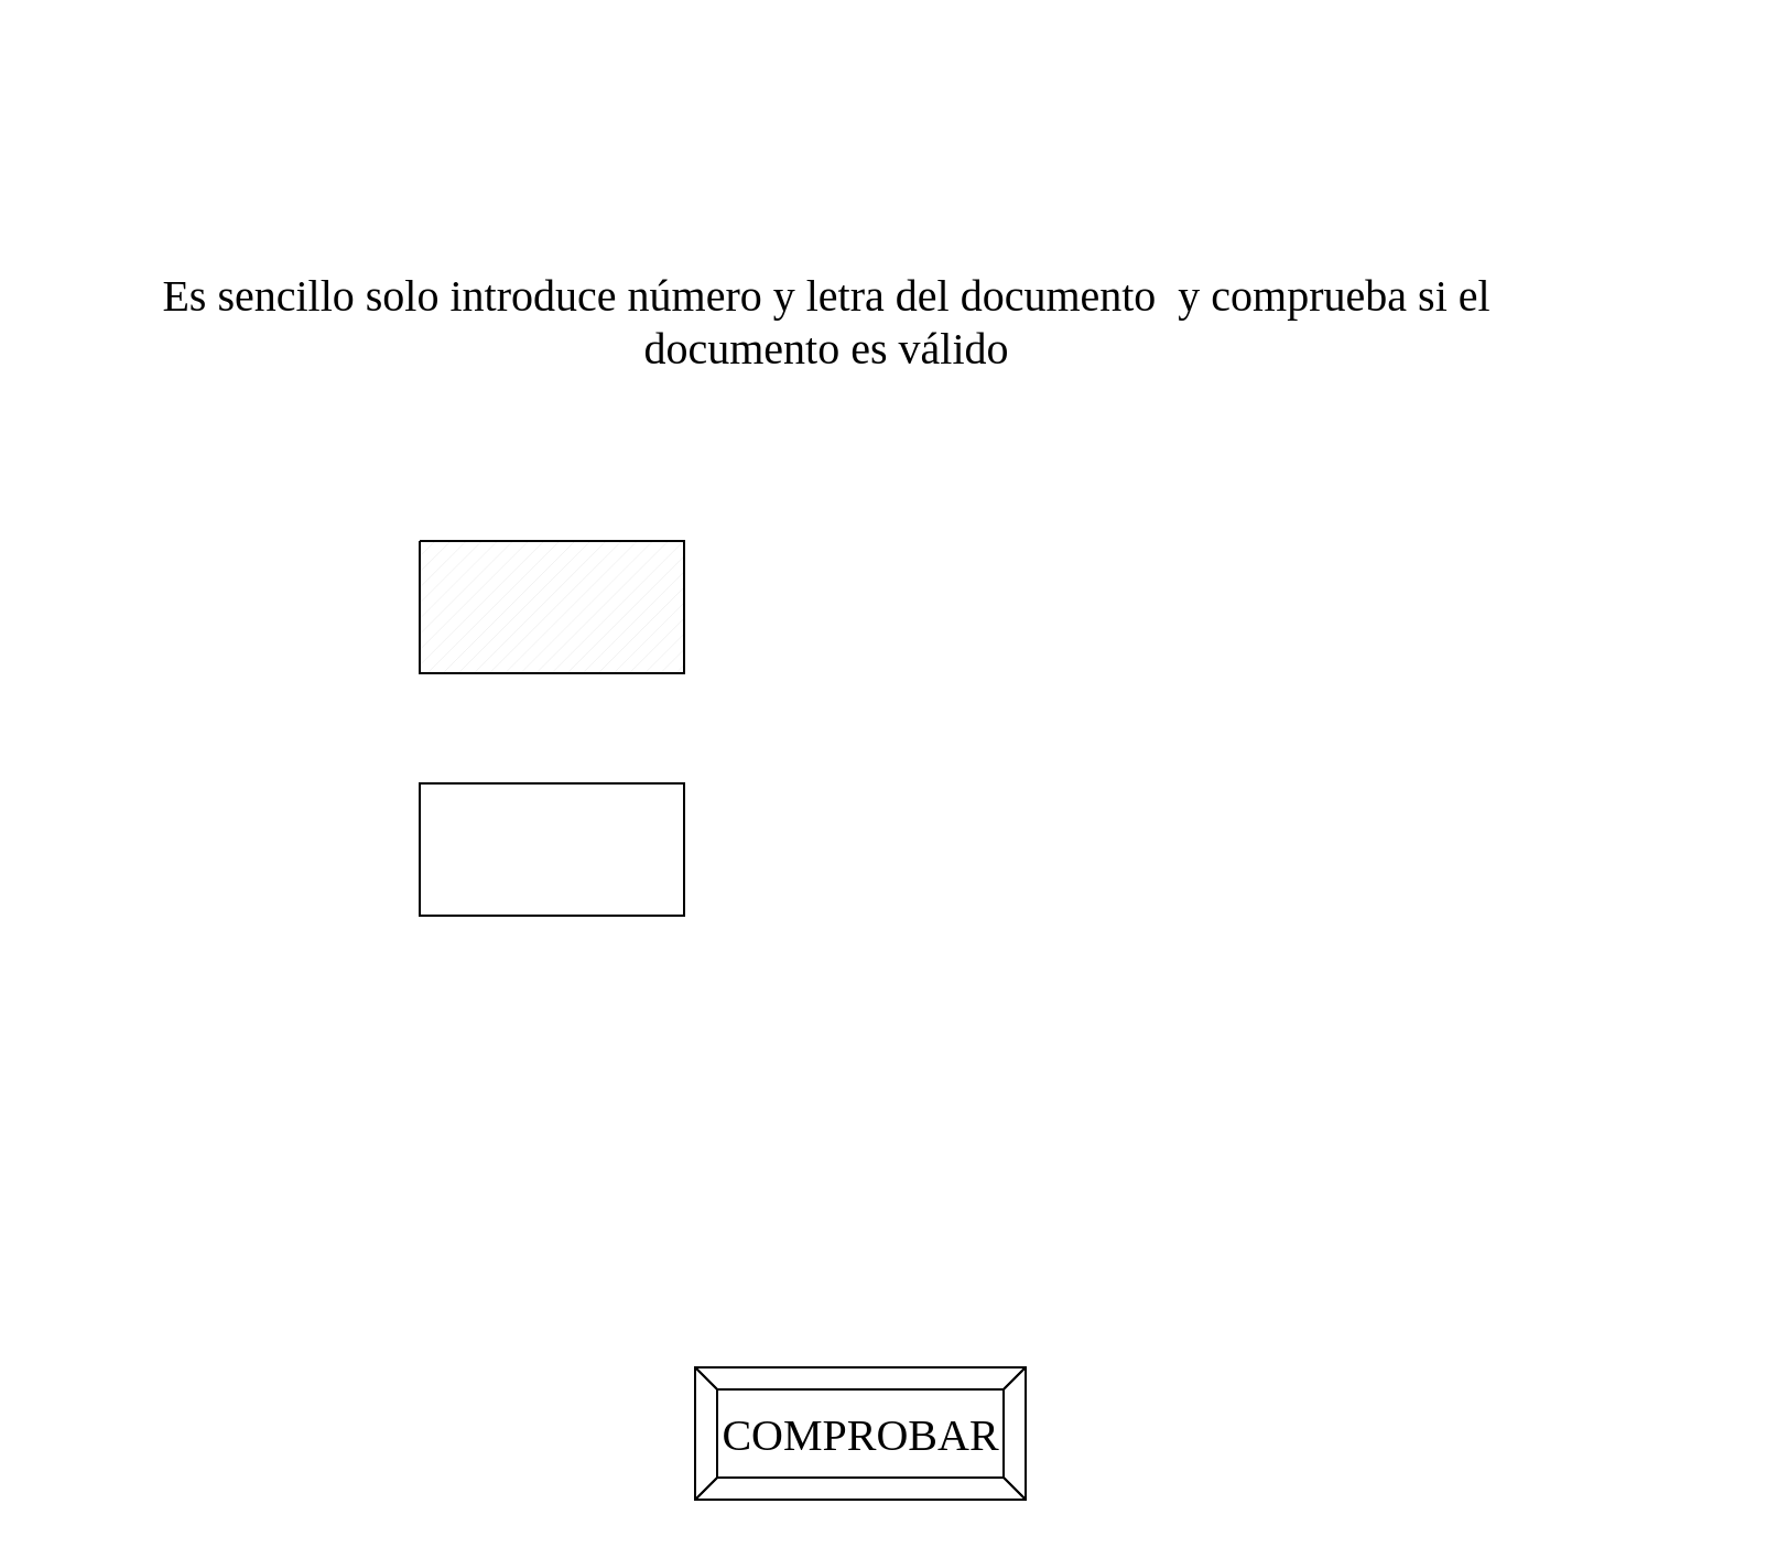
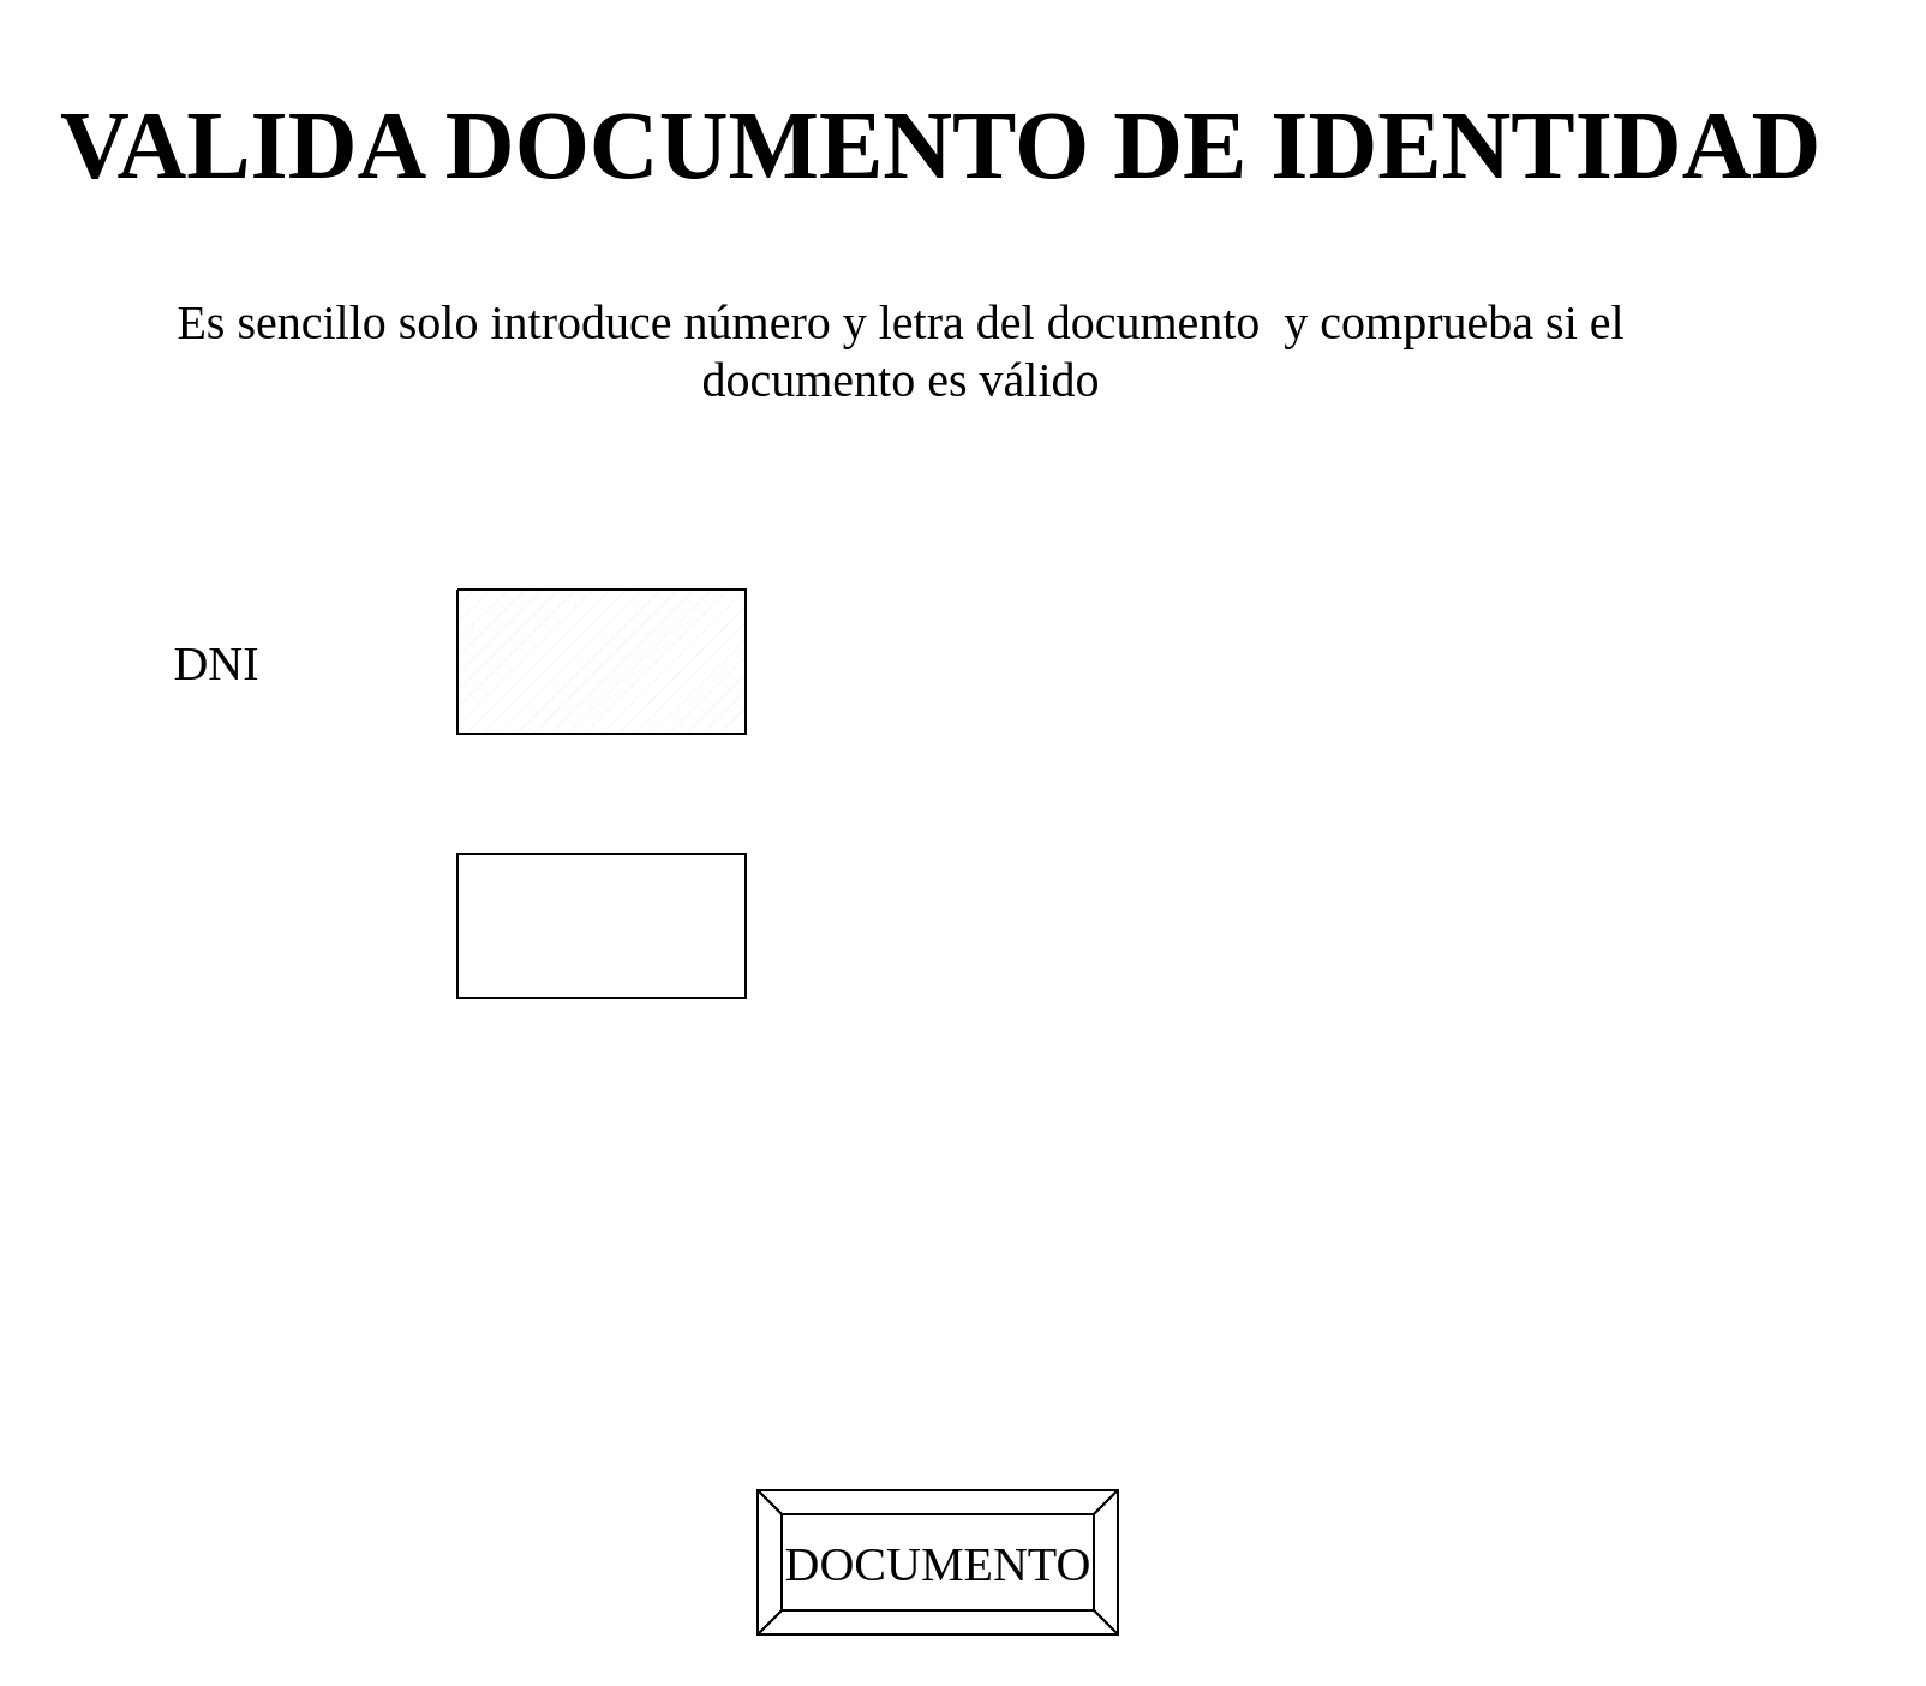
+ <mxCell id="2" value="&lt;h1&gt;VALIDA DOCUMENTO DE IDENTIDAD&lt;/h1&gt;" style="text;html=1;strokeColor=none;fillColor=none;spacing=5;spacingTop=-20;whiteSpace=wrap;overflow=hidden;rounded=0;fontFamily=Tahoma;fontSize=20;" parent="1" vertex="1"><mxGeometry x="20" y="20" width="760" height="90" as="geometry" /></mxCell>
+ <mxCell id="7" value="DNI" style="text;html=1;strokeColor=none;fillColor=none;align=center;verticalAlign=middle;whiteSpace=wrap;rounded=0;fontFamily=Tahoma;fontSize=20;" parent="1" vertex="1"><mxGeometry x="60" y="255" width="60" height="40" as="geometry" /></mxCell>
- <mxCell id="4" value="COMPROBAR" style="labelPosition=center;verticalLabelPosition=middle;align=center;html=1;shape=mxgraph.basic.button;dx=10;fontFamily=Tahoma;fontSize=20;" parent="1" vertex="1"><mxGeometry x="315" y="620" width="150" height="60" as="geometry" /></mxCell>
+ <mxCell id="4" value="DOCUMENTO" style="labelPosition=center;verticalLabelPosition=middle;align=center;html=1;shape=mxgraph.basic.button;dx=10;fontFamily=Tahoma;fontSize=20;" parent="1" vertex="1"><mxGeometry x="315" y="620" width="150" height="60" as="geometry" /></mxCell>
